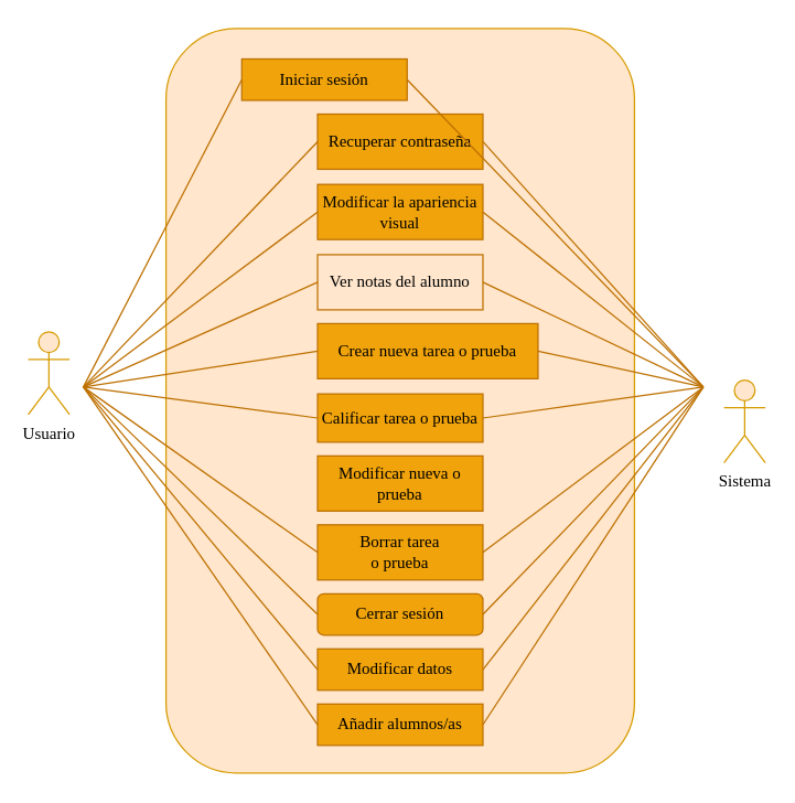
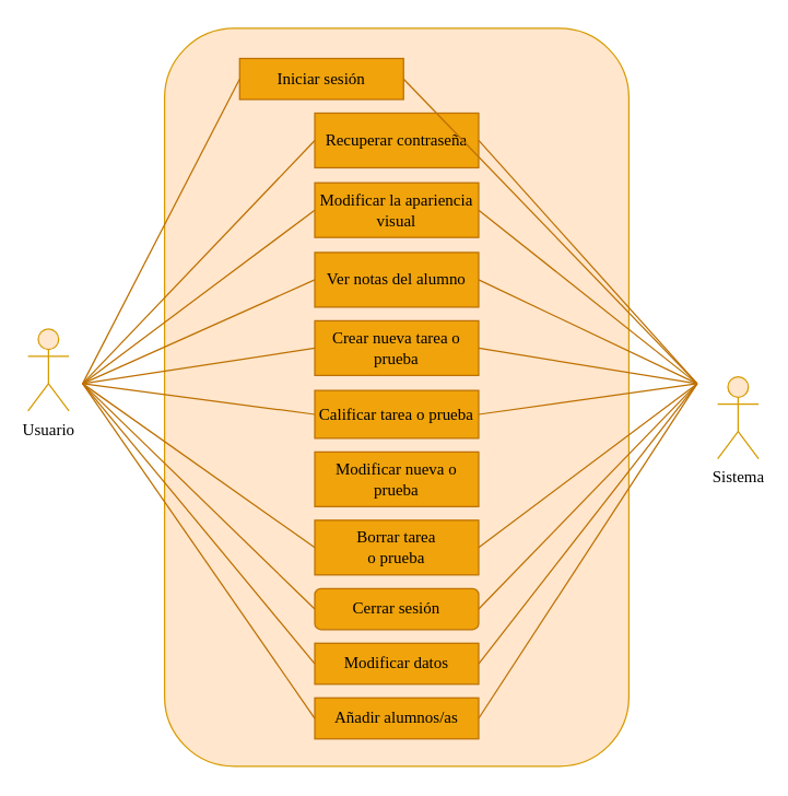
- <mxCell id="9" value="Ver notas del alumno" style="rounded=0;whiteSpace=wrap;html=1;fontFamily=Verdana;fontSize=12;fillColor=#ffe6cc;strokeColor=#BD7000;fontColor=#000000;" vertex="1" parent="1"><mxGeometry x="230" y="184" width="120" height="40" as="geometry" /></mxCell>
+ <mxCell id="9" value="Ver notas del alumno" style="rounded=0;whiteSpace=wrap;html=1;fontFamily=Verdana;fontSize=12;fillColor=#f0a30a;strokeColor=#BD7000;fontColor=#000000;" vertex="1" parent="1"><mxGeometry x="230" y="184" width="120" height="40" as="geometry" /></mxCell>
- <mxCell id="10" value="Crear nueva tarea o prueba" style="rounded=0;whiteSpace=wrap;html=1;fontFamily=Verdana;fontSize=12;fillColor=#f0a30a;strokeColor=#BD7000;fontColor=#000000;" vertex="1" parent="1"><mxGeometry x="230" y="234" width="160" height="40" as="geometry" /></mxCell>
+ <mxCell id="10" value="Crear nueva tarea o prueba" style="rounded=0;whiteSpace=wrap;html=1;fontFamily=Verdana;fontSize=12;fillColor=#f0a30a;strokeColor=#BD7000;fontColor=#000000;" vertex="1" parent="1"><mxGeometry x="230" y="234" width="120" height="40" as="geometry" /></mxCell>
